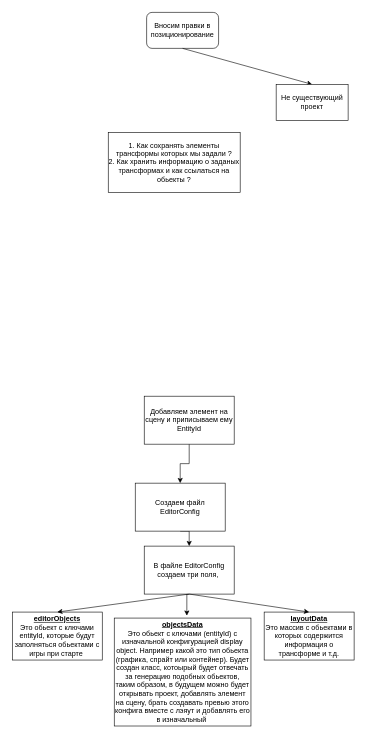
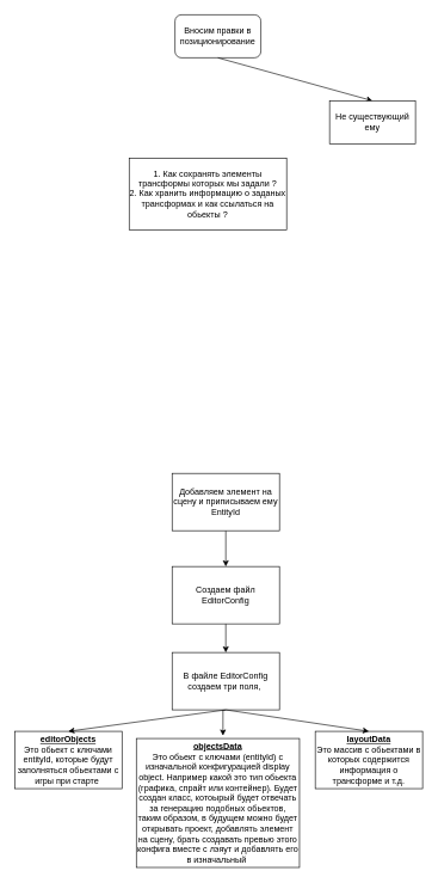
- <mxCell id="4" value="Не существующий проект" style="rounded=0;whiteSpace=wrap;html=1;" parent="1" vertex="1"><mxGeometry x="460" y="140" width="120" height="60" as="geometry" /></mxCell>
+ <mxCell id="4" value="Не существующий ему" style="rounded=0;whiteSpace=wrap;html=1;" parent="1" vertex="1"><mxGeometry x="460" y="140" width="120" height="60" as="geometry" /></mxCell>
- <mxCell id="9" value="Создаем файл EditorConfig" style="rounded=0;whiteSpace=wrap;html=1;" vertex="1" parent="1"><mxGeometry x="225" y="805" width="150" height="80" as="geometry" /></mxCell>
+ <mxCell id="9" value="Создаем файл EditorConfig" style="rounded=0;whiteSpace=wrap;html=1;" vertex="1" parent="1"><mxGeometry x="240" y="790" width="150" height="80" as="geometry" /></mxCell>
